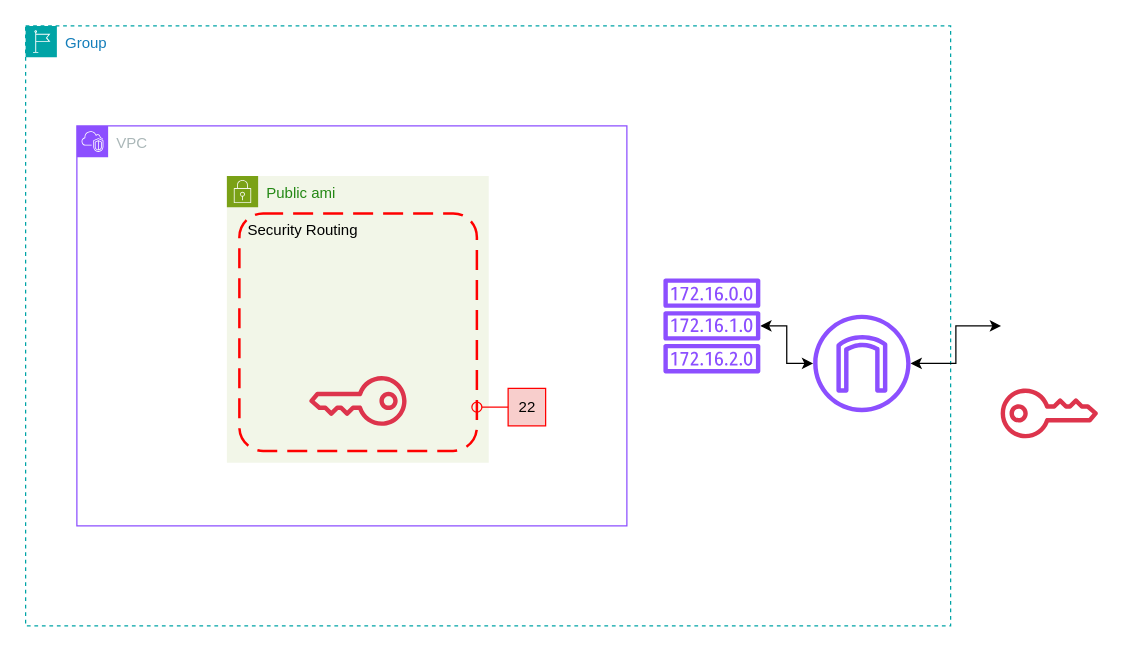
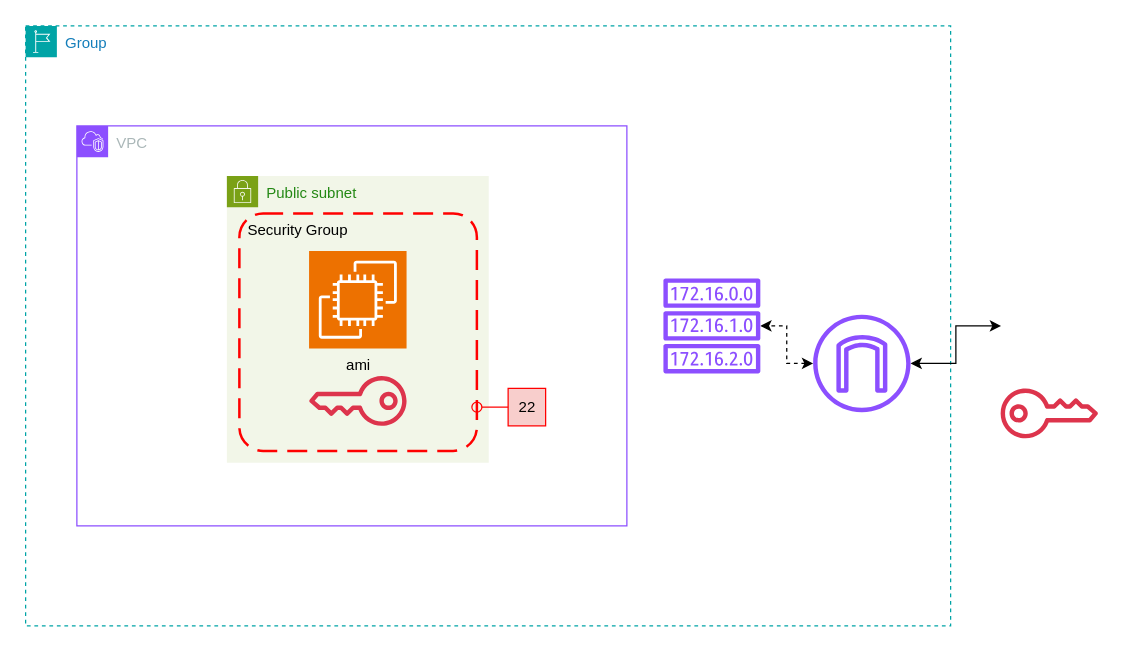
- <mxCell id="4" value="Public ami" style="points=[[0,0],[0.25,0],[0.5,0],[0.75,0],[1,0],[1,0.25],[1,0.5],[1,0.75],[1,1],[0.75,1],[0.5,1],[0.25,1],[0,1],[0,0.75],[0,0.5],[0,0.25]];outlineConnect=0;gradientColor=none;html=1;whiteSpace=wrap;fontSize=12;fontStyle=0;container=1;pointerEvents=0;collapsible=0;recursiveResize=0;shape=mxgraph.aws4.group;grIcon=mxgraph.aws4.group_security_group;grStroke=0;strokeColor=#7AA116;fillColor=#F2F6E8;verticalAlign=top;align=left;spacingLeft=30;fontColor=#248814;dashed=0;" parent="3" vertex="1"><mxGeometry x="120" y="40" width="209.5" height="229.5" as="geometry" /></mxCell>
+ <mxCell id="4" value="Public subnet" style="points=[[0,0],[0.25,0],[0.5,0],[0.75,0],[1,0],[1,0.25],[1,0.5],[1,0.75],[1,1],[0.75,1],[0.5,1],[0.25,1],[0,1],[0,0.75],[0,0.5],[0,0.25]];outlineConnect=0;gradientColor=none;html=1;whiteSpace=wrap;fontSize=12;fontStyle=0;container=1;pointerEvents=0;collapsible=0;recursiveResize=0;shape=mxgraph.aws4.group;grIcon=mxgraph.aws4.group_security_group;grStroke=0;strokeColor=#7AA116;fillColor=#F2F6E8;verticalAlign=top;align=left;spacingLeft=30;fontColor=#248814;dashed=0;" parent="3" vertex="1"><mxGeometry x="120" y="40" width="209.5" height="229.5" as="geometry" /></mxCell>
- <mxCell id="5" value="Security Routing" style="rounded=1;arcSize=10;dashed=1;strokeColor=#ff0000;fillColor=none;gradientColor=none;dashPattern=8 4;strokeWidth=2;align=left;verticalAlign=top;fontColor=#000000;spacingLeft=5;" vertex="1" parent="4"><mxGeometry x="10" y="30" width="190" height="190" as="geometry" /></mxCell>
+ <mxCell id="5" value="Security Group" style="rounded=1;arcSize=10;dashed=1;strokeColor=#ff0000;fillColor=none;gradientColor=none;dashPattern=8 4;strokeWidth=2;align=left;verticalAlign=top;fontColor=#000000;spacingLeft=5;" vertex="1" parent="4"><mxGeometry x="10" y="30" width="190" height="190" as="geometry" /></mxCell>
+ <mxCell id="6" value="ami" style="sketch=0;points=[[0,0,0],[0.25,0,0],[0.5,0,0],[0.75,0,0],[1,0,0],[0,1,0],[0.25,1,0],[0.5,1,0],[0.75,1,0],[1,1,0],[0,0.25,0],[0,0.5,0],[0,0.75,0],[1,0.25,0],[1,0.5,0],[1,0.75,0]];outlineConnect=0;fontColor=#000000;fillColor=#ED7100;strokeColor=#ffffff;dashed=0;verticalLabelPosition=bottom;verticalAlign=top;align=center;html=1;fontSize=12;fontStyle=0;aspect=fixed;shape=mxgraph.aws4.resourceIcon;resIcon=mxgraph.aws4.ec2;" parent="4" vertex="1"><mxGeometry x="65.75" y="60" width="78" height="78" as="geometry" /></mxCell>
- <mxCell id="11" value="" style="edgeStyle=orthogonalEdgeStyle;rounded=0;orthogonalLoop=1;jettySize=auto;html=1;startArrow=classic;startFill=1;" edge="1" parent="2" source="12" target="13"><mxGeometry relative="1" as="geometry" /></mxCell>
+ <mxCell id="11" value="" style="edgeStyle=orthogonalEdgeStyle;rounded=0;orthogonalLoop=1;jettySize=auto;html=1;startArrow=classic;startFill=1;dashed=1;" edge="1" parent="2" source="12" target="13"><mxGeometry relative="1" as="geometry" /></mxCell>
